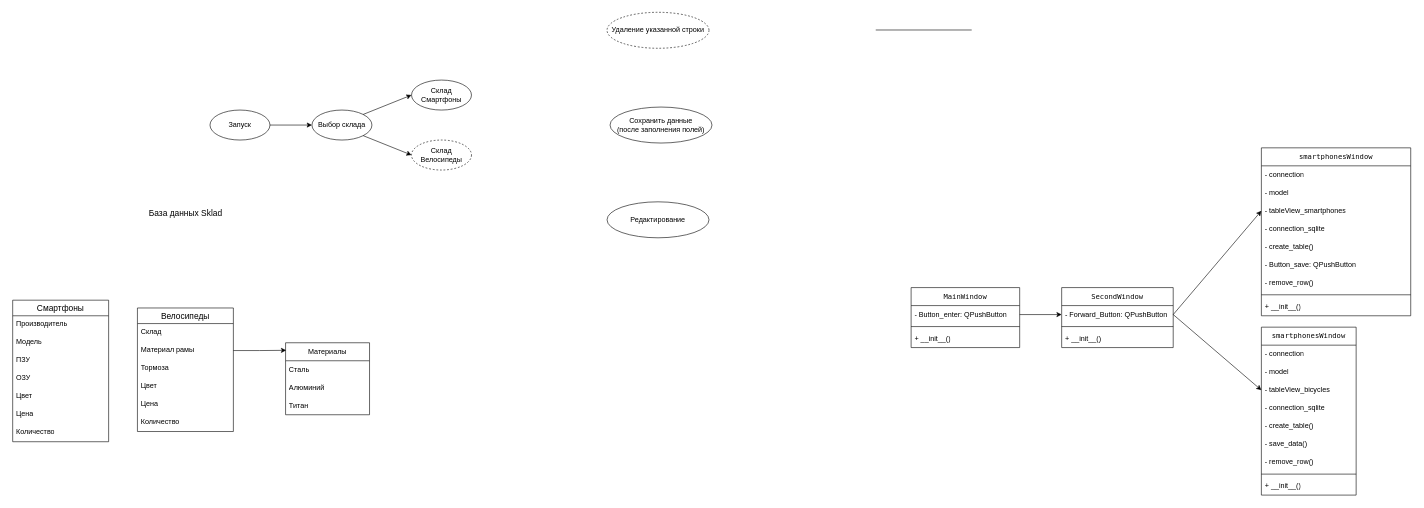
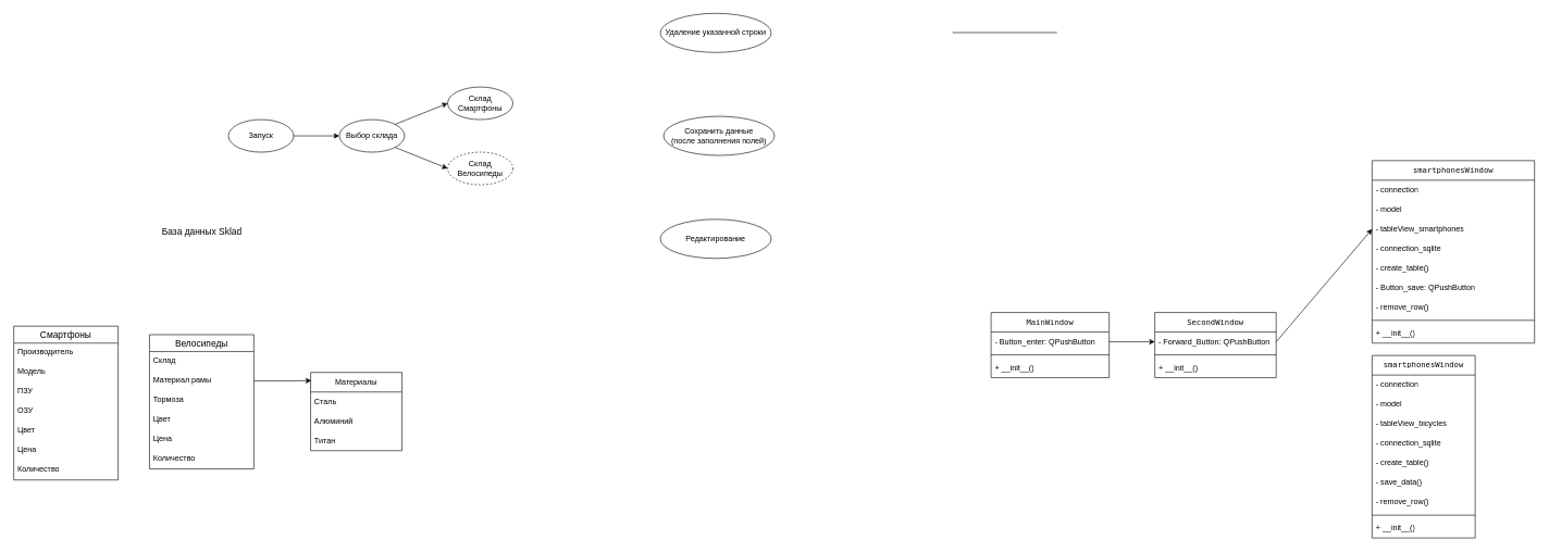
- <mxCell id="6" value="Удаление указанной строки" style="ellipse;whiteSpace=wrap;html=1;dashed=1;" parent="1" vertex="1"><mxGeometry x="1011" y="20" width="170" height="60" as="geometry" /></mxCell>
+ <mxCell id="6" value="Удаление указанной строки" style="ellipse;whiteSpace=wrap;html=1;" parent="1" vertex="1"><mxGeometry x="1011" y="20" width="170" height="60" as="geometry" /></mxCell>
- <mxCell id="49" value="" style="endArrow=classic;html=1;rounded=0;exitX=1;exitY=0.5;exitDx=0;exitDy=0;entryX=0;entryY=0.5;entryDx=0;entryDy=0;" parent="1" source="33" target="58" edge="1"><mxGeometry width="50" height="50" relative="1" as="geometry"><mxPoint x="1934" y="604" as="sourcePoint" /><mxPoint x="2024" y="627" as="targetPoint" /></mxGeometry></mxCell>
